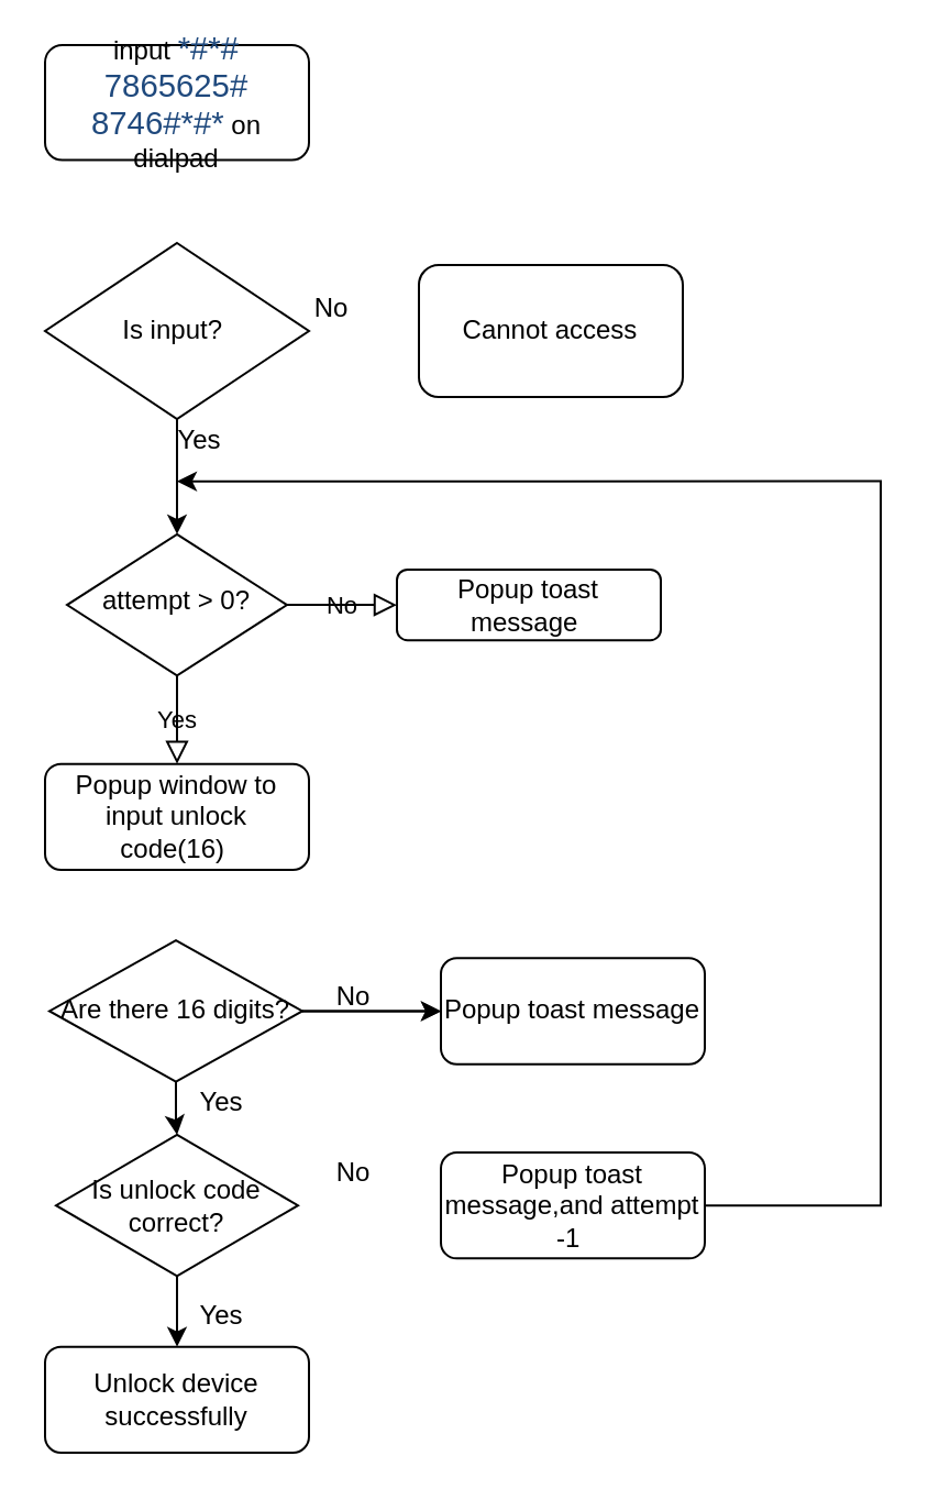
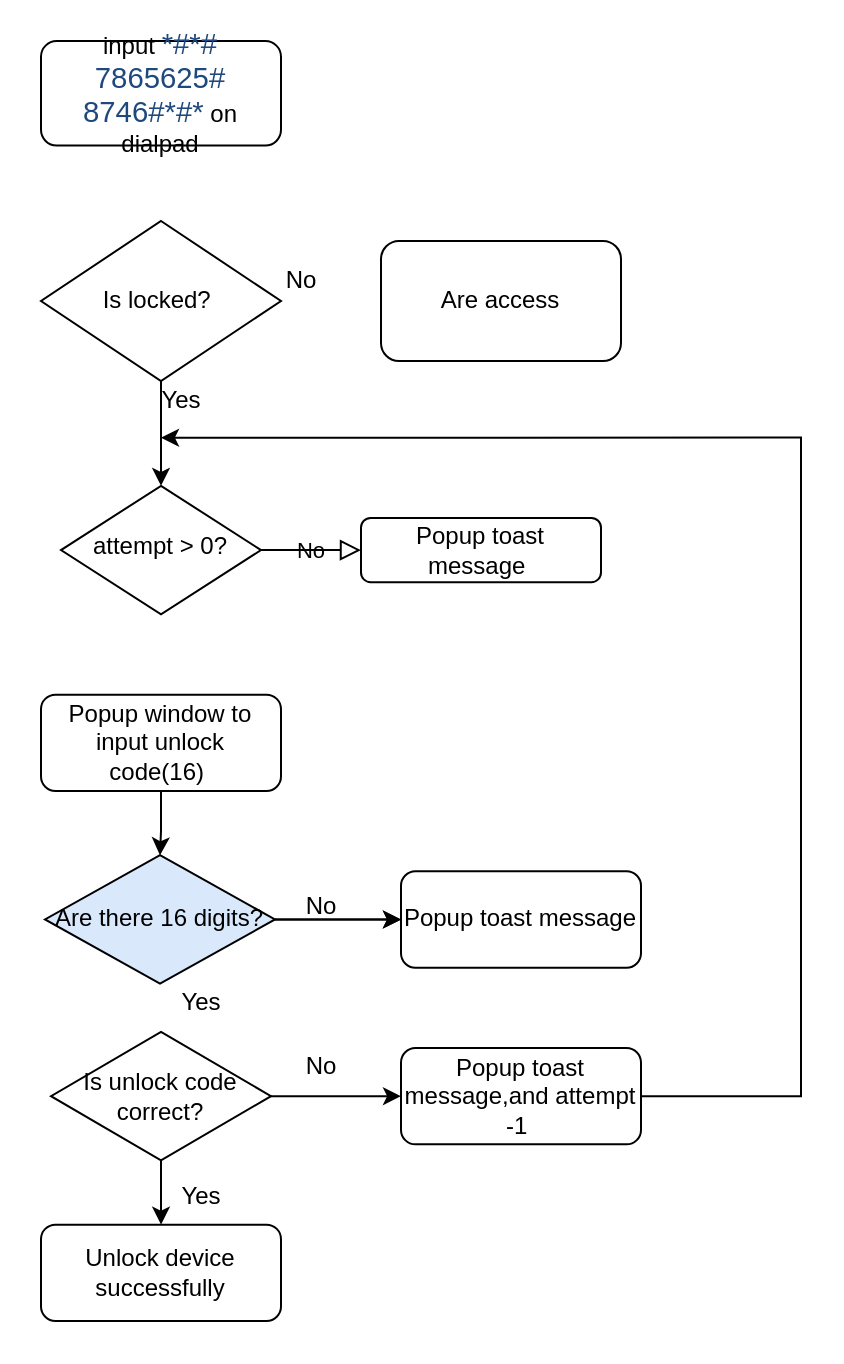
- <mxCell id="4" value="Is input?&amp;nbsp;" style="rhombus;whiteSpace=wrap;html=1;shadow=0;strokeWidth=1;" vertex="1" parent="2"><mxGeometry y="90.0" width="120" height="80" as="geometry" /></mxCell>
+ <mxCell id="4" value="Is locked?&amp;nbsp;" style="rhombus;whiteSpace=wrap;html=1;shadow=0;strokeWidth=1;" vertex="1" parent="2"><mxGeometry y="90.0" width="120" height="80" as="geometry" /></mxCell>
- <mxCell id="3" value="Cannot access" style="rounded=1;whiteSpace=wrap;html=1;shadow=0;strokeWidth=1;" vertex="1" parent="2"><mxGeometry x="170" y="100.0" width="120" height="60" as="geometry" /></mxCell>
+ <mxCell id="3" value="Are access" style="rounded=1;whiteSpace=wrap;html=1;shadow=0;strokeWidth=1;" vertex="1" parent="2"><mxGeometry x="170" y="100.0" width="120" height="60" as="geometry" /></mxCell>
- <mxCell id="12" value="Yes" style="rounded=0;html=1;jettySize=auto;orthogonalLoop=1;fontSize=11;endArrow=block;endFill=0;endSize=8;strokeWidth=1;shadow=0;labelBackgroundColor=none;edgeStyle=orthogonalEdgeStyle;entryX=0.5;entryY=0;entryDx=0;entryDy=0;" parent="2" source="7" target="11" edge="1"><mxGeometry y="110.0" as="geometry"><mxPoint as="offset" /><mxPoint x="61" y="318.788" as="targetPoint" /></mxGeometry></mxCell>
+ <mxCell id="14" value="" style="edgeStyle=orthogonalEdgeStyle;rounded=0;orthogonalLoop=1;jettySize=auto;html=1;" edge="1" parent="2" source="11" target="13"><mxGeometry y="110.0" as="geometry" /></mxCell>
- <mxCell id="13" value="Are there 16 digits?" style="rhombus;whiteSpace=wrap;html=1;shadow=0;strokeWidth=1;rotation=0;" vertex="1" parent="2"><mxGeometry x="2" y="407.121" width="115" height="64.242" as="geometry" /></mxCell>
+ <mxCell id="13" value="Are there 16 digits?" style="rhombus;whiteSpace=wrap;html=1;shadow=0;strokeWidth=1;rotation=0;fillColor=#dae8fc;" vertex="1" parent="2"><mxGeometry x="2" y="407.121" width="115" height="64.242" as="geometry" /></mxCell>
- <mxCell id="21" value="" style="edgeStyle=orthogonalEdgeStyle;rounded=0;orthogonalLoop=1;jettySize=auto;html=1;" edge="1" parent="2" source="13" target="20"><mxGeometry y="110.0" as="geometry" /></mxCell>
+ <mxCell id="24" value="" style="edgeStyle=orthogonalEdgeStyle;rounded=0;orthogonalLoop=1;jettySize=auto;html=1;" edge="1" parent="2" source="20" target="23"><mxGeometry y="110.0" as="geometry" /></mxCell>
